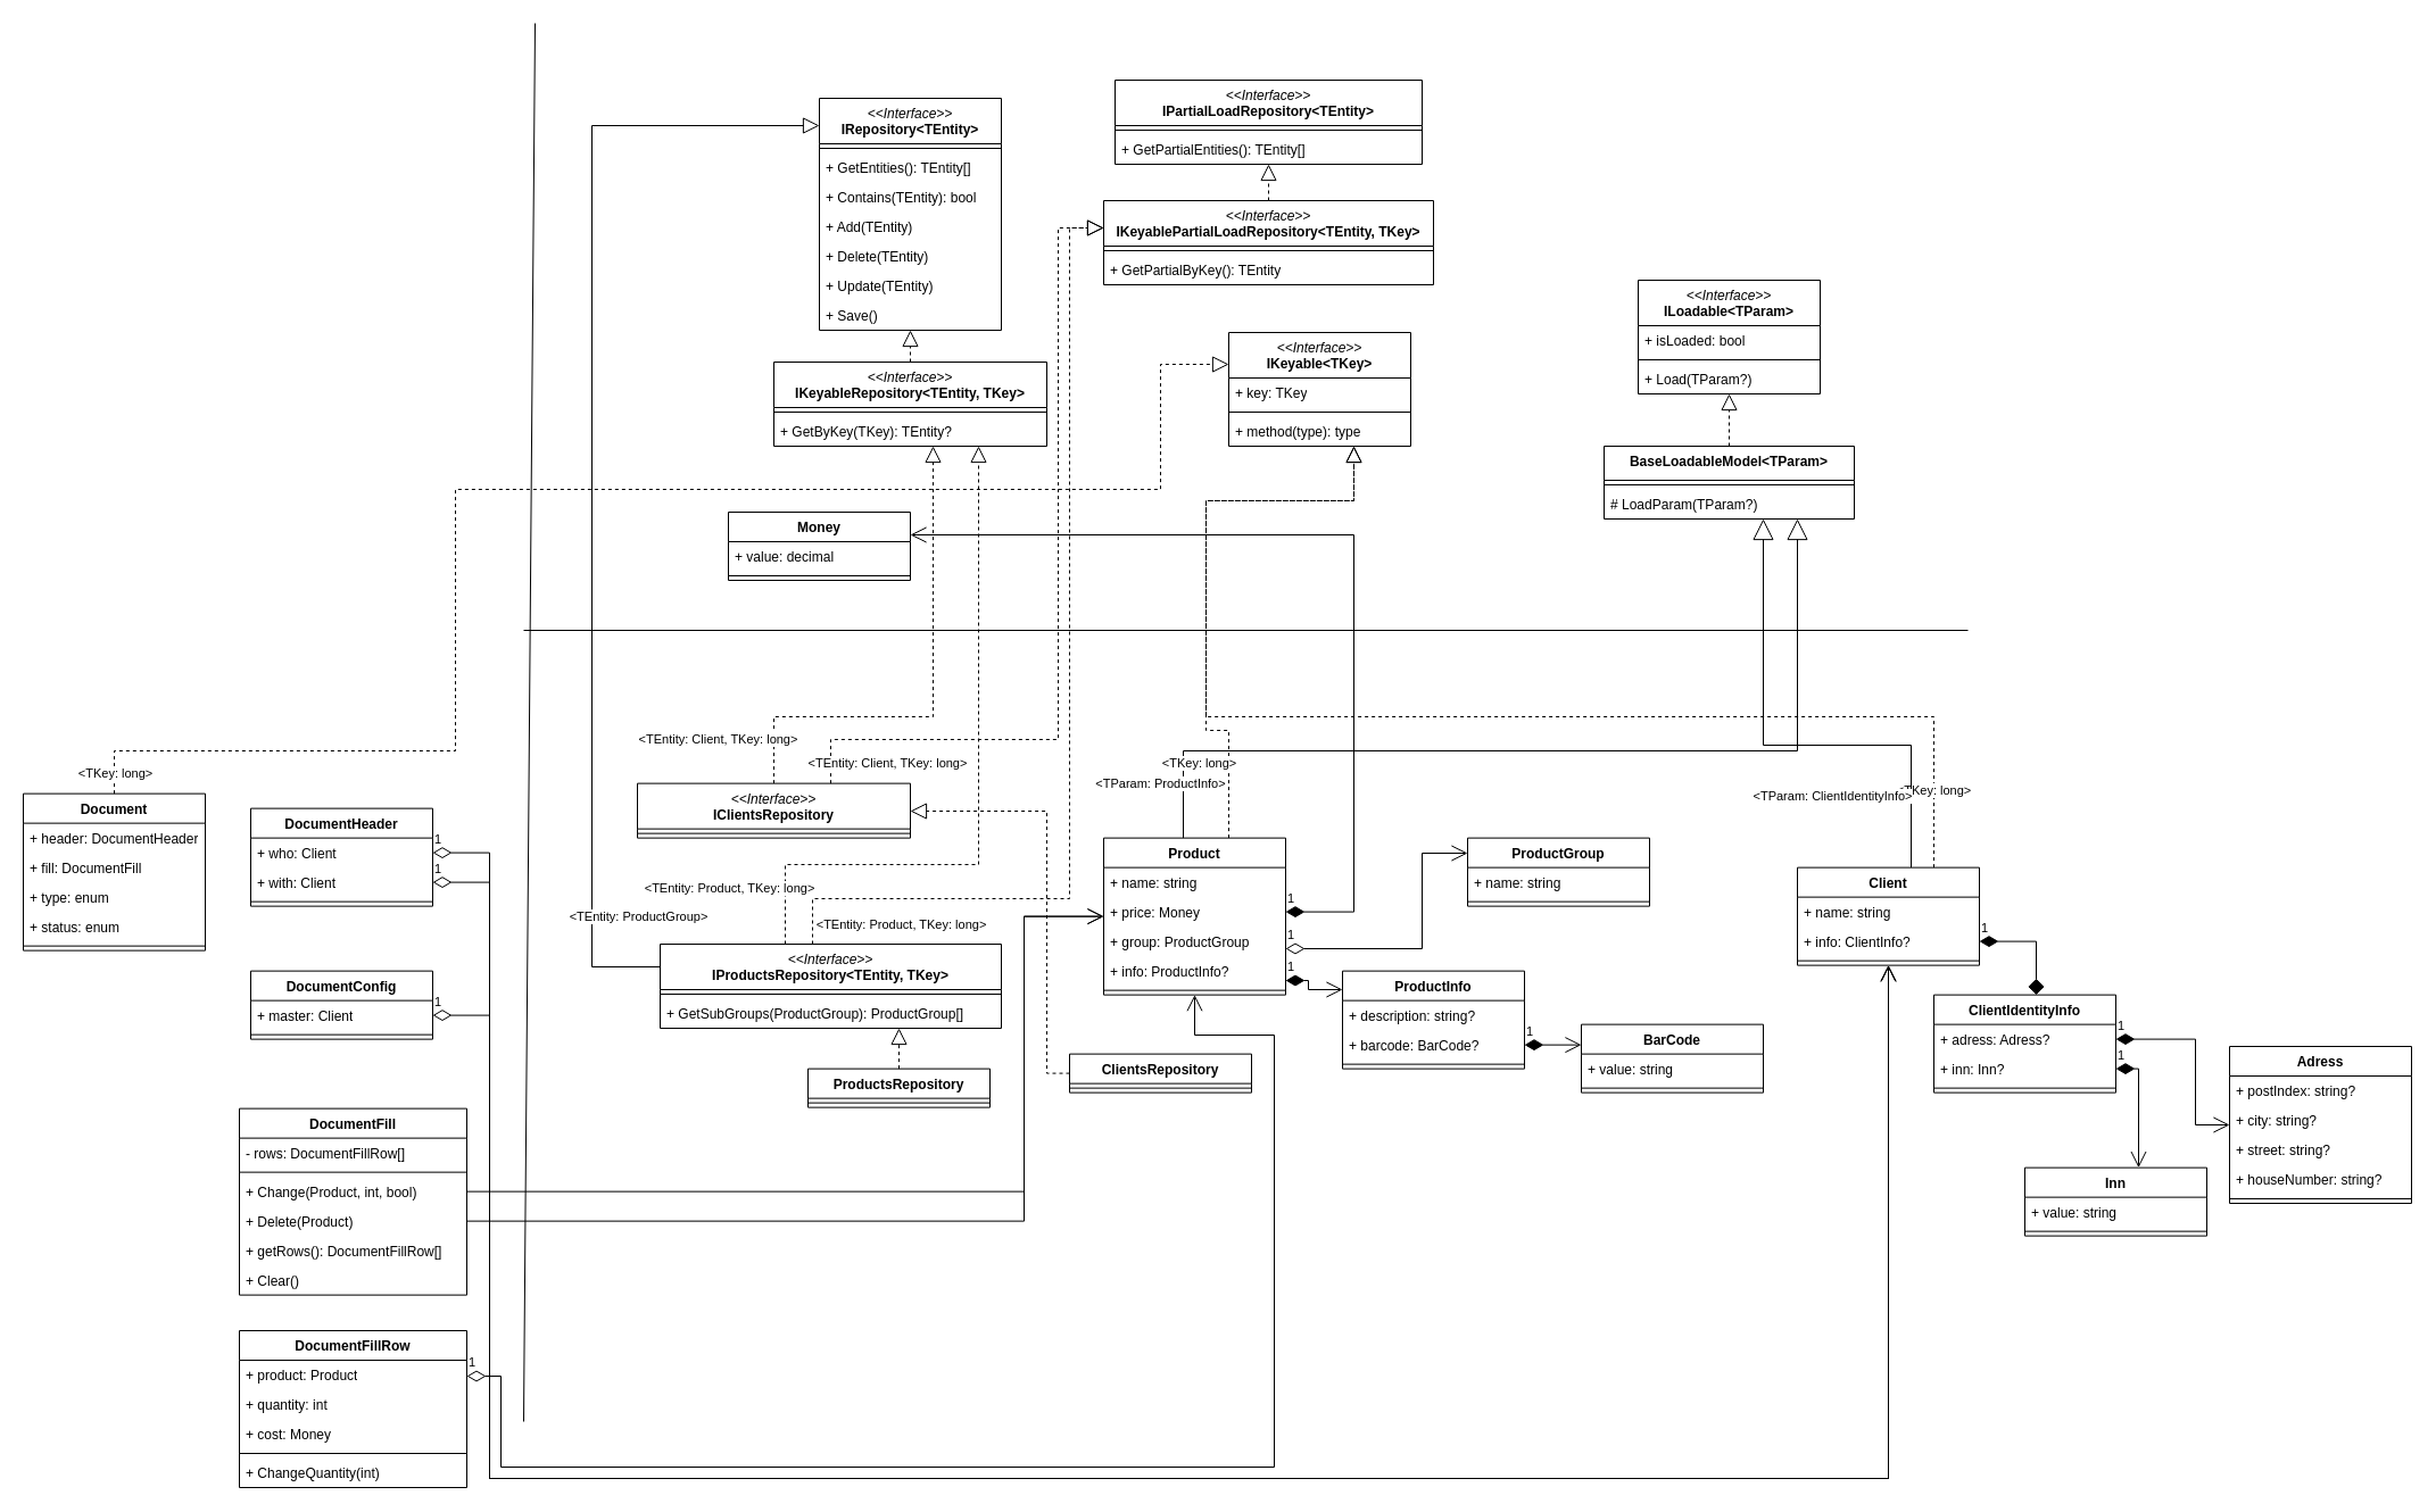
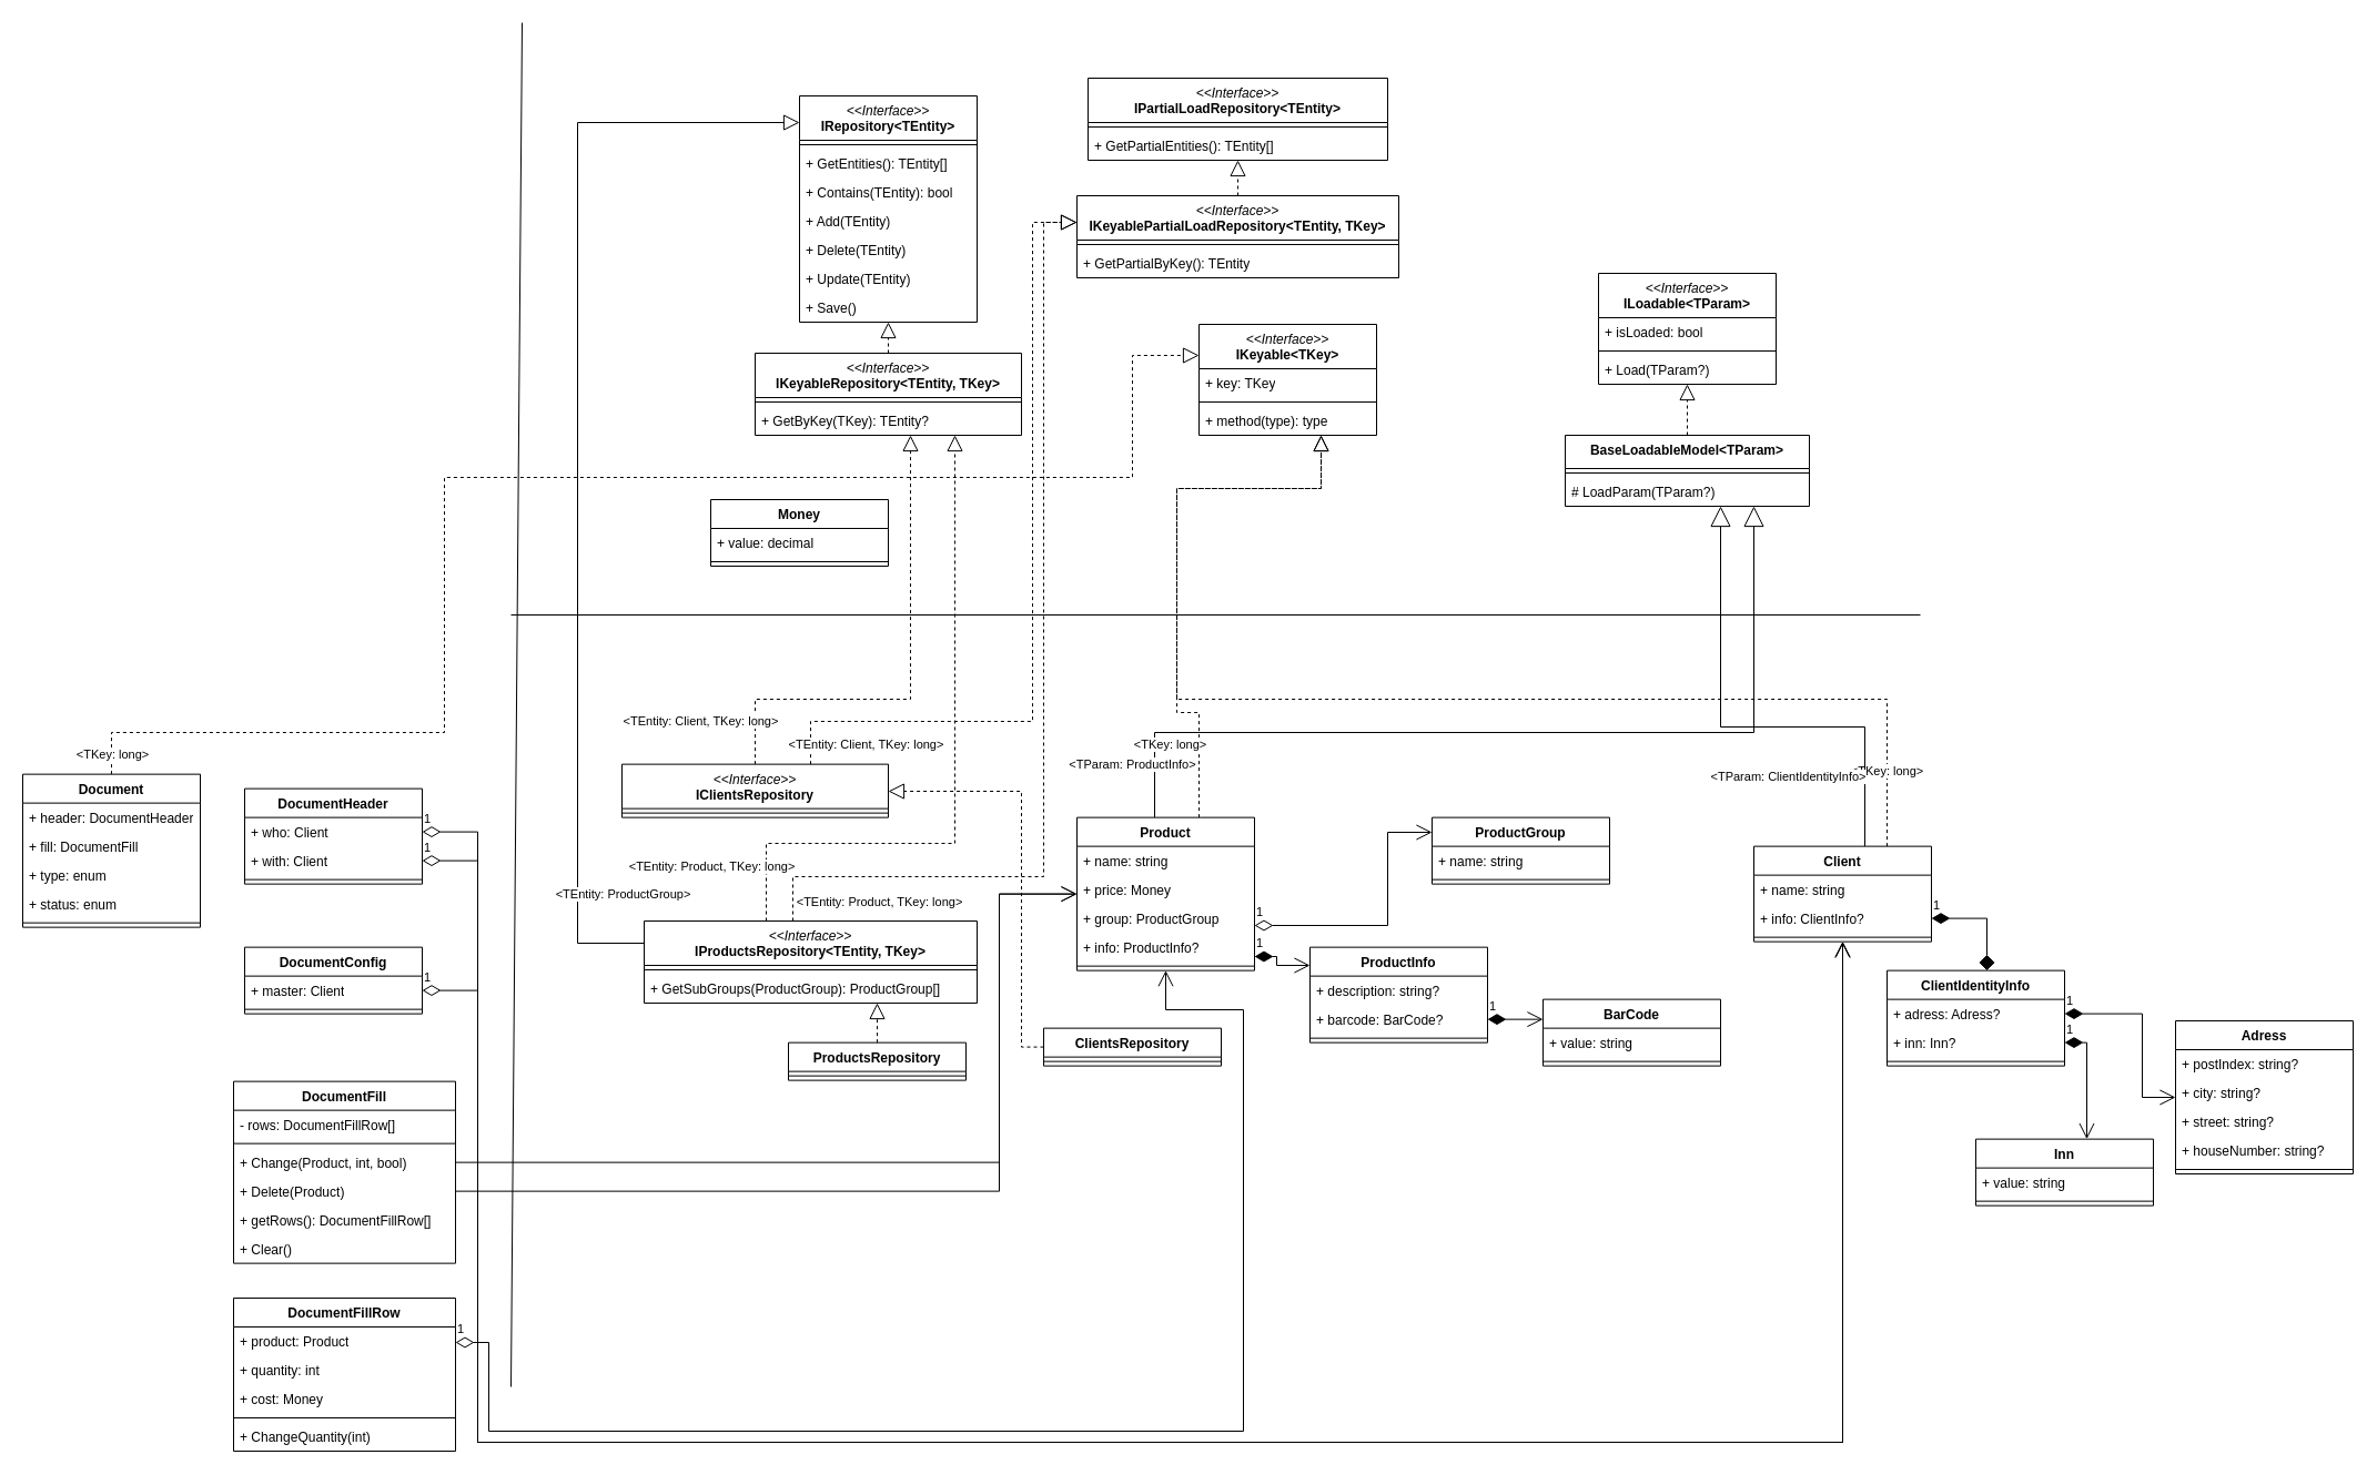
- <mxCell id="4" value="1" style="endArrow=open;html=1;endSize=12;startArrow=diamondThin;startSize=14;startFill=1;edgeStyle=orthogonalEdgeStyle;align=left;verticalAlign=bottom;rounded=0;" edge="1" parent="1" source="54" target="11"><mxGeometry x="-1" y="3" relative="1" as="geometry"><mxPoint x="1050" y="910" as="sourcePoint" /><mxPoint x="1210" y="910" as="targetPoint" /><Array as="points"><mxPoint x="1190" y="802" /><mxPoint x="1190" y="470" /></Array></mxGeometry></mxCell>
